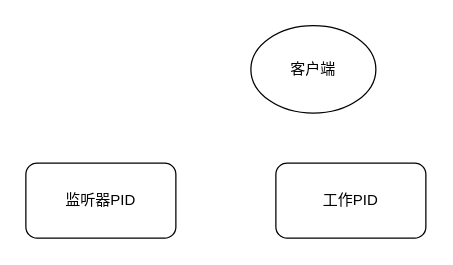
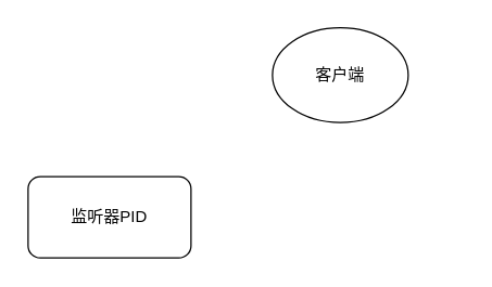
- <mxCell id="4" value="工作PID" style="rounded=1;whiteSpace=wrap;html=1;" vertex="1" parent="1"><mxGeometry x="220" y="130" width="120" height="60" as="geometry" /></mxCell>
